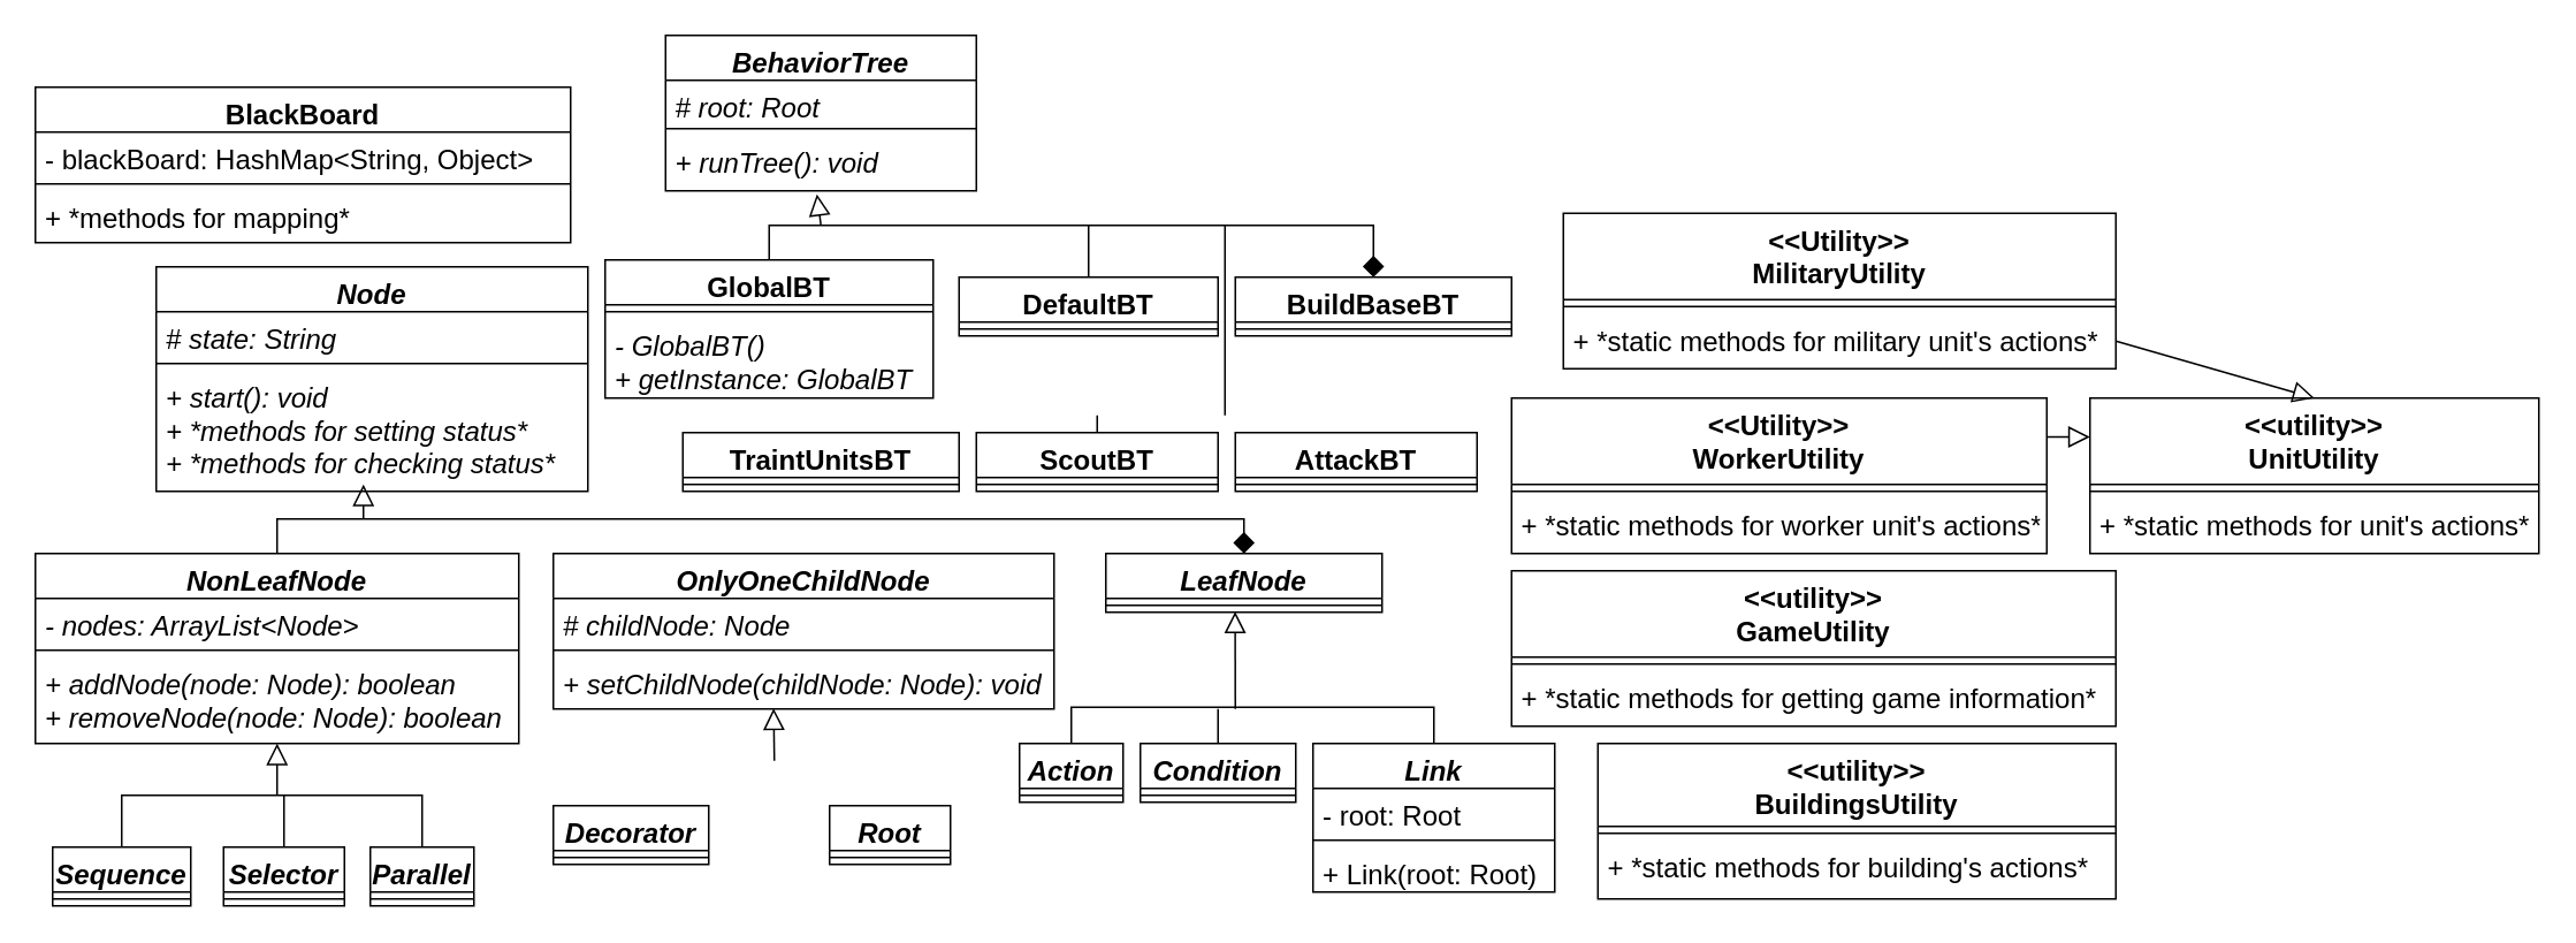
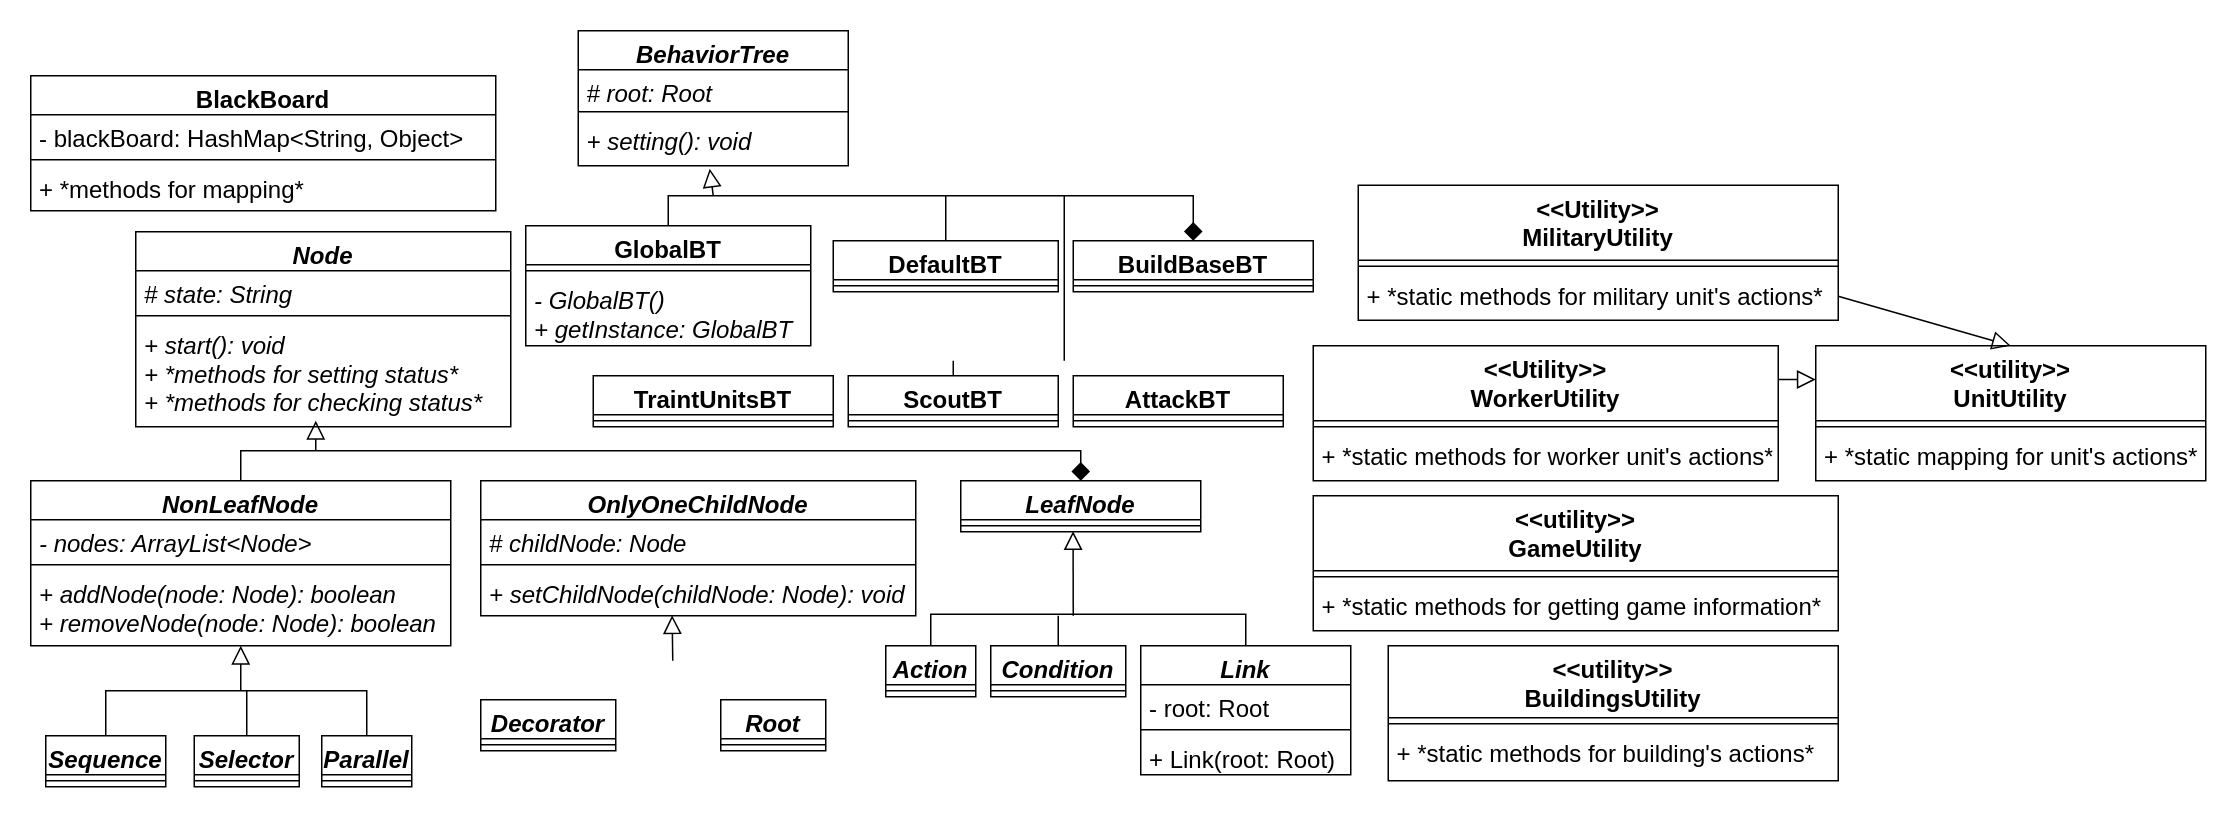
- <mxCell id="56" value="+ runTree(): void" style="text;strokeColor=none;fillColor=none;align=left;verticalAlign=top;spacingLeft=4;spacingRight=4;overflow=hidden;rotatable=0;points=[[0,0.5],[1,0.5]];portConstraint=eastwest;fontStyle=2;fontSize=16;" vertex="1" parent="53"><mxGeometry y="58" width="180" height="32" as="geometry" /></mxCell>
+ <mxCell id="56" value="+ setting(): void" style="text;strokeColor=none;fillColor=none;align=left;verticalAlign=top;spacingLeft=4;spacingRight=4;overflow=hidden;rotatable=0;points=[[0,0.5],[1,0.5]];portConstraint=eastwest;fontStyle=2;fontSize=16;" vertex="1" parent="53"><mxGeometry y="58" width="180" height="32" as="geometry" /></mxCell>
- <mxCell id="39" value="+ *static methods for unit's actions*" style="text;strokeColor=none;fillColor=none;align=left;verticalAlign=top;spacingLeft=4;spacingRight=4;overflow=hidden;rotatable=0;points=[[0,0.5],[1,0.5]];portConstraint=eastwest;fontStyle=0;fontSize=16;" vertex="1" parent="37"><mxGeometry y="58" width="260" height="32" as="geometry" /></mxCell>
+ <mxCell id="39" value="+ *static mapping for unit's actions*" style="text;strokeColor=none;fillColor=none;align=left;verticalAlign=top;spacingLeft=4;spacingRight=4;overflow=hidden;rotatable=0;points=[[0,0.5],[1,0.5]];portConstraint=eastwest;fontStyle=0;fontSize=16;" vertex="1" parent="37"><mxGeometry y="58" width="260" height="32" as="geometry" /></mxCell>
